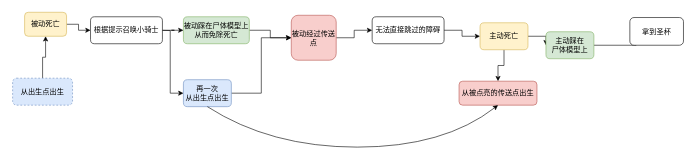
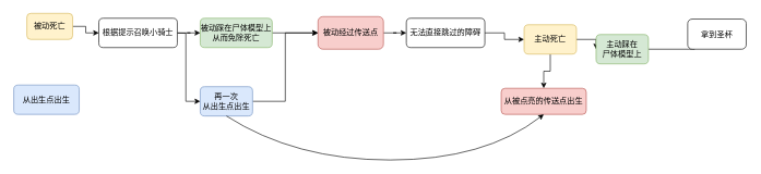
- <mxCell id="10" value="被动经过传送点" style="rounded=1;whiteSpace=wrap;html=1;fillColor=#f8cecc;strokeColor=#b85450;" vertex="1" parent="1"><mxGeometry x="485" y="25" width="75" height="75" as="geometry" /></mxCell>
+ <mxCell id="10" value="被动经过传送点" style="rounded=1;whiteSpace=wrap;html=1;fillColor=#f8cecc;strokeColor=#b85450;" vertex="1" parent="1"><mxGeometry x="485" y="25" width="100" height="50" as="geometry" /></mxCell>
- <mxCell id="11" style="edgeStyle=orthogonalEdgeStyle;rounded=0;orthogonalLoop=1;jettySize=auto;html=1;exitX=0.5;exitY=0;exitDx=0;exitDy=0;entryX=0.5;entryY=1;entryDx=0;entryDy=0;" edge="1" parent="1" source="12" target="3"><mxGeometry relative="1" as="geometry" /></mxCell>
- <mxCell id="12" value="从出生点出生" style="rounded=1;whiteSpace=wrap;html=1;fillColor=#dae8fc;strokeColor=#6c8ebf;dashed=1;" vertex="1" parent="1"><mxGeometry x="20" y="130" width="100" height="45" as="geometry" /></mxCell>
+ <mxCell id="12" value="从出生点出生" style="rounded=1;whiteSpace=wrap;html=1;fillColor=#dae8fc;strokeColor=#6c8ebf;" vertex="1" parent="1"><mxGeometry x="20" y="130" width="100" height="45" as="geometry" /></mxCell>
